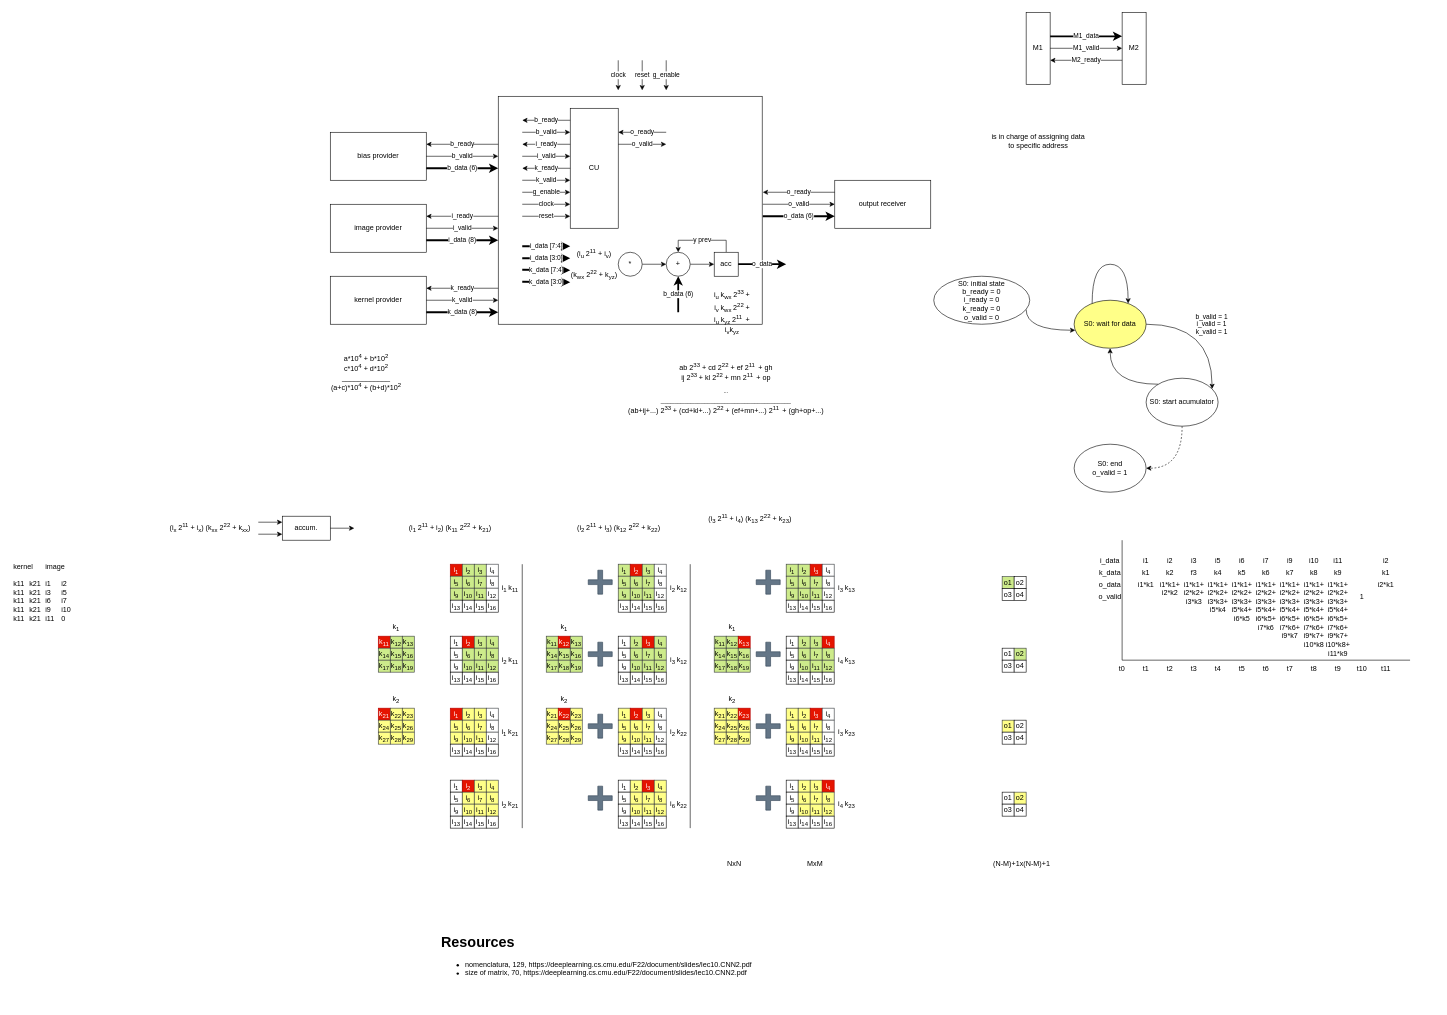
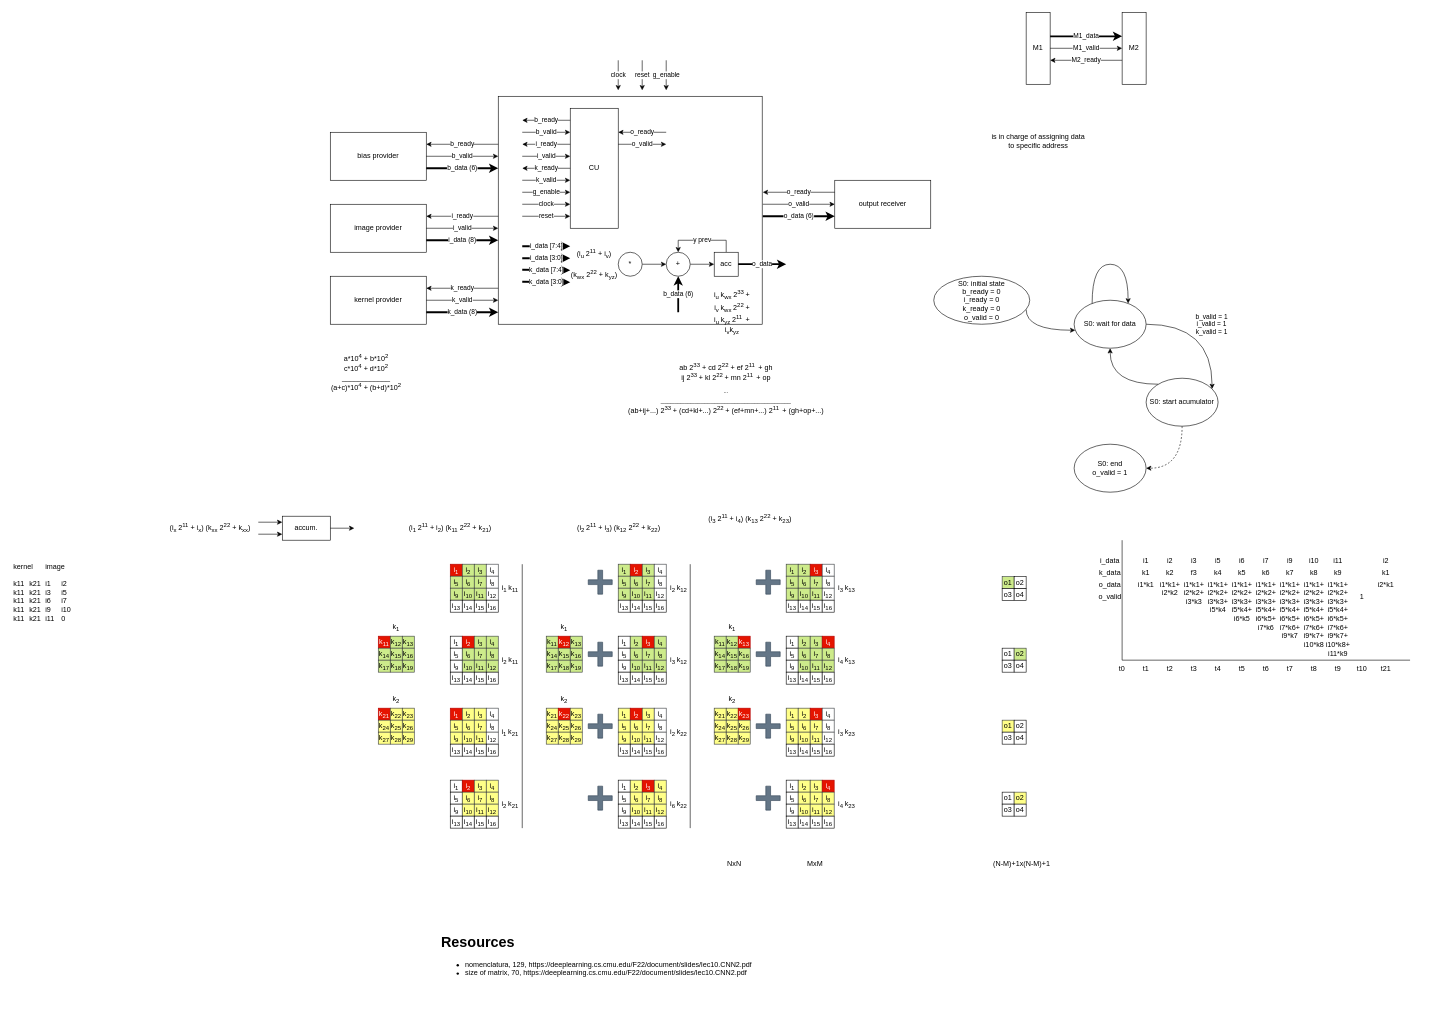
- <mxCell id="135" value="S0: wait for data" style="ellipse;whiteSpace=wrap;html=1;fillColor=#ffff88;" parent="1" vertex="1"><mxGeometry x="1790" y="500" width="120" height="80" as="geometry" /></mxCell>
+ <mxCell id="135" value="S0: wait for data" style="ellipse;whiteSpace=wrap;html=1;" parent="1" vertex="1"><mxGeometry x="1790" y="500" width="120" height="80" as="geometry" /></mxCell>
- <mxCell id="118" value="t11" style="text;html=1;strokeColor=none;fillColor=none;align=center;verticalAlign=top;whiteSpace=wrap;rounded=0;" parent="1" vertex="1"><mxGeometry x="2290" y="1100" width="40" height="20" as="geometry" /></mxCell>
+ <mxCell id="118" value="t21" style="text;html=1;strokeColor=none;fillColor=none;align=center;verticalAlign=top;whiteSpace=wrap;rounded=0;" parent="1" vertex="1"><mxGeometry x="2290" y="1100" width="40" height="20" as="geometry" /></mxCell>
